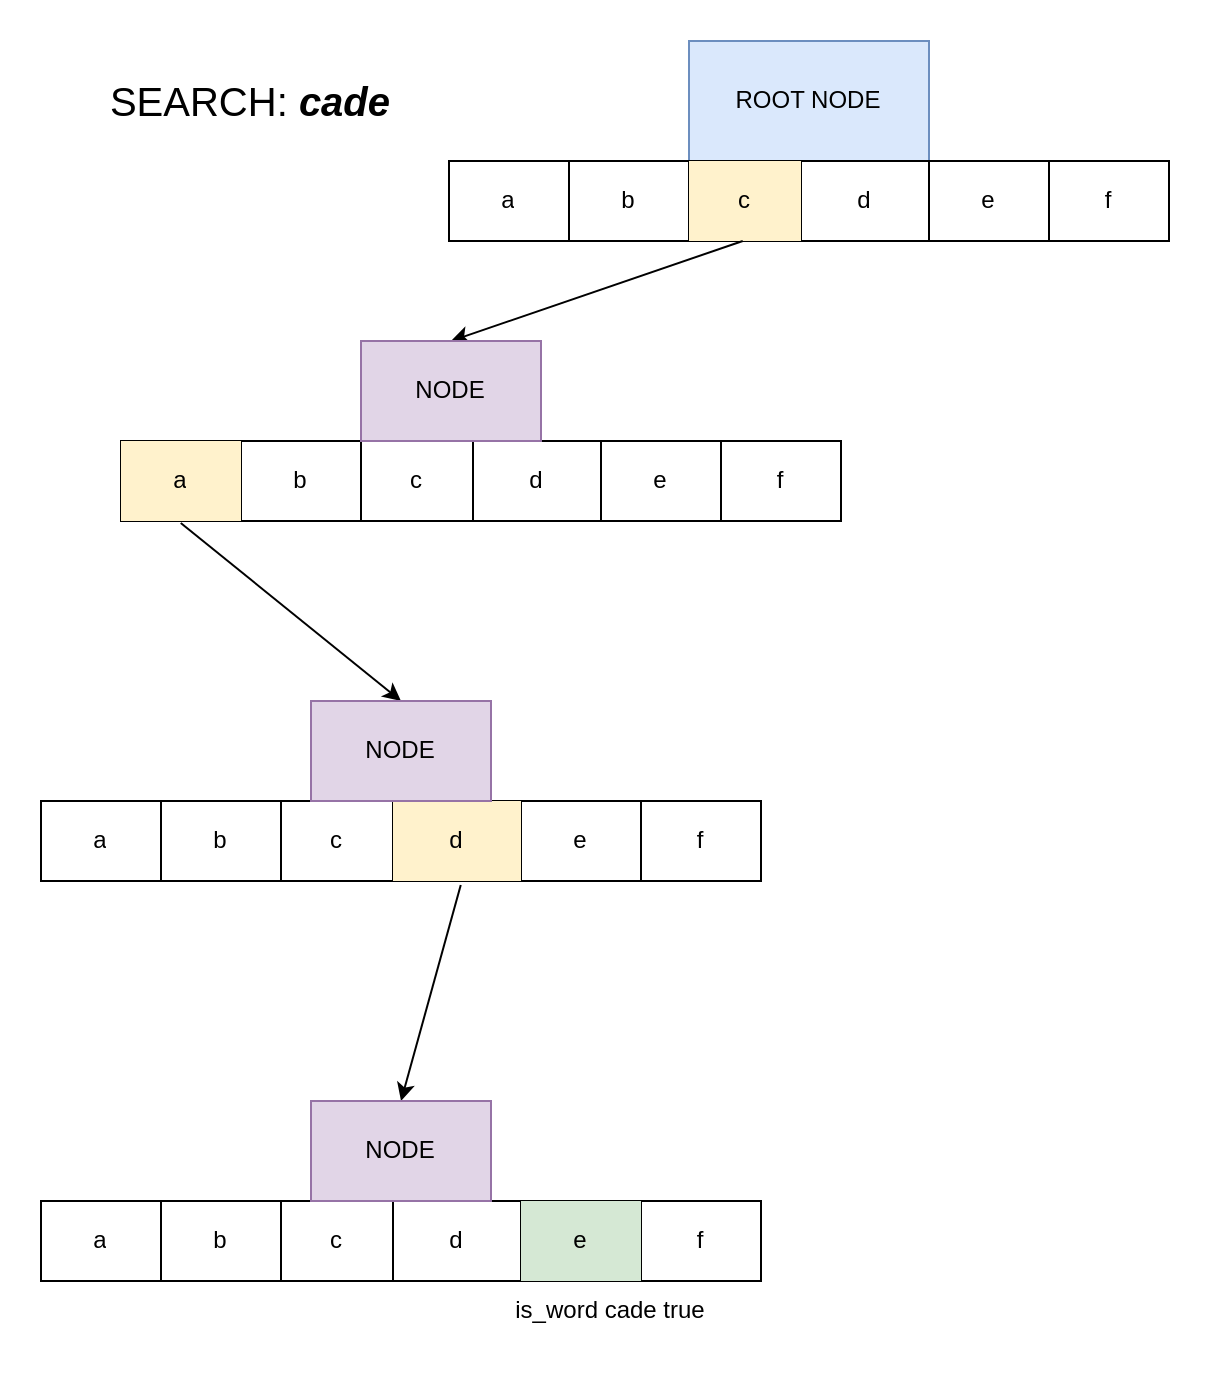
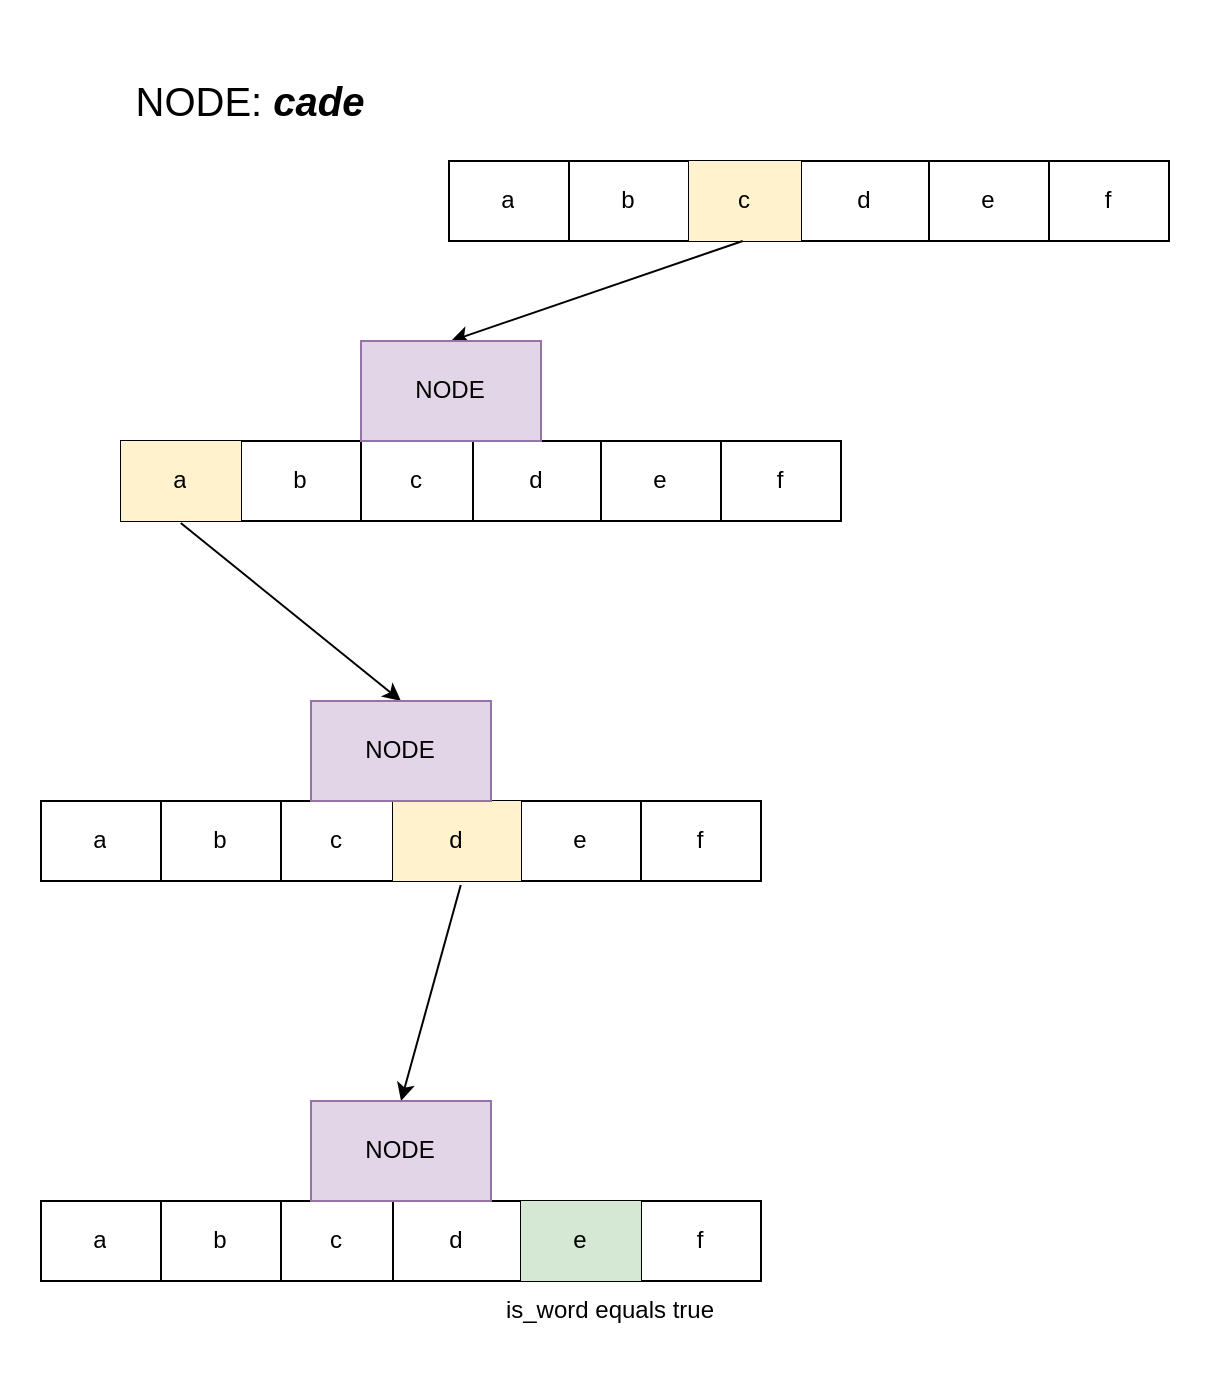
- <mxCell id="38" value="&lt;font style=&quot;font-size: 20px;&quot;&gt;SEARCH: &lt;b&gt;&lt;i&gt;cade&lt;/i&gt;&lt;/b&gt;&lt;/font&gt;" style="text;strokeColor=none;align=center;fillColor=none;html=1;verticalAlign=middle;whiteSpace=wrap;rounded=0;" vertex="1" parent="1"><mxGeometry x="20" y="35" width="210" height="30" as="geometry" /></mxCell>
+ <mxCell id="38" value="&lt;font style=&quot;font-size: 20px;&quot;&gt;NODE: &lt;b&gt;&lt;i&gt;cade&lt;/i&gt;&lt;/b&gt;&lt;/font&gt;" style="text;strokeColor=none;align=center;fillColor=none;html=1;verticalAlign=middle;whiteSpace=wrap;rounded=0;" vertex="1" parent="1"><mxGeometry x="20" y="35" width="210" height="30" as="geometry" /></mxCell>
- <mxCell id="2" value="ROOT NODE" style="rounded=0;whiteSpace=wrap;html=1;fillColor=#dae8fc;strokeColor=#6c8ebf;" vertex="1" parent="1"><mxGeometry x="344" y="20" width="120" height="60" as="geometry" /></mxCell>
- <mxCell id="39" value="is_word cade true" style="text;strokeColor=none;align=center;fillColor=none;html=1;verticalAlign=middle;whiteSpace=wrap;rounded=0;" vertex="1" parent="1"><mxGeometry x="240" y="640" width="130" height="30" as="geometry" /></mxCell>
+ <mxCell id="39" value="is_word equals true" style="text;strokeColor=none;align=center;fillColor=none;html=1;verticalAlign=middle;whiteSpace=wrap;rounded=0;" vertex="1" parent="1"><mxGeometry x="240" y="640" width="130" height="30" as="geometry" /></mxCell>
